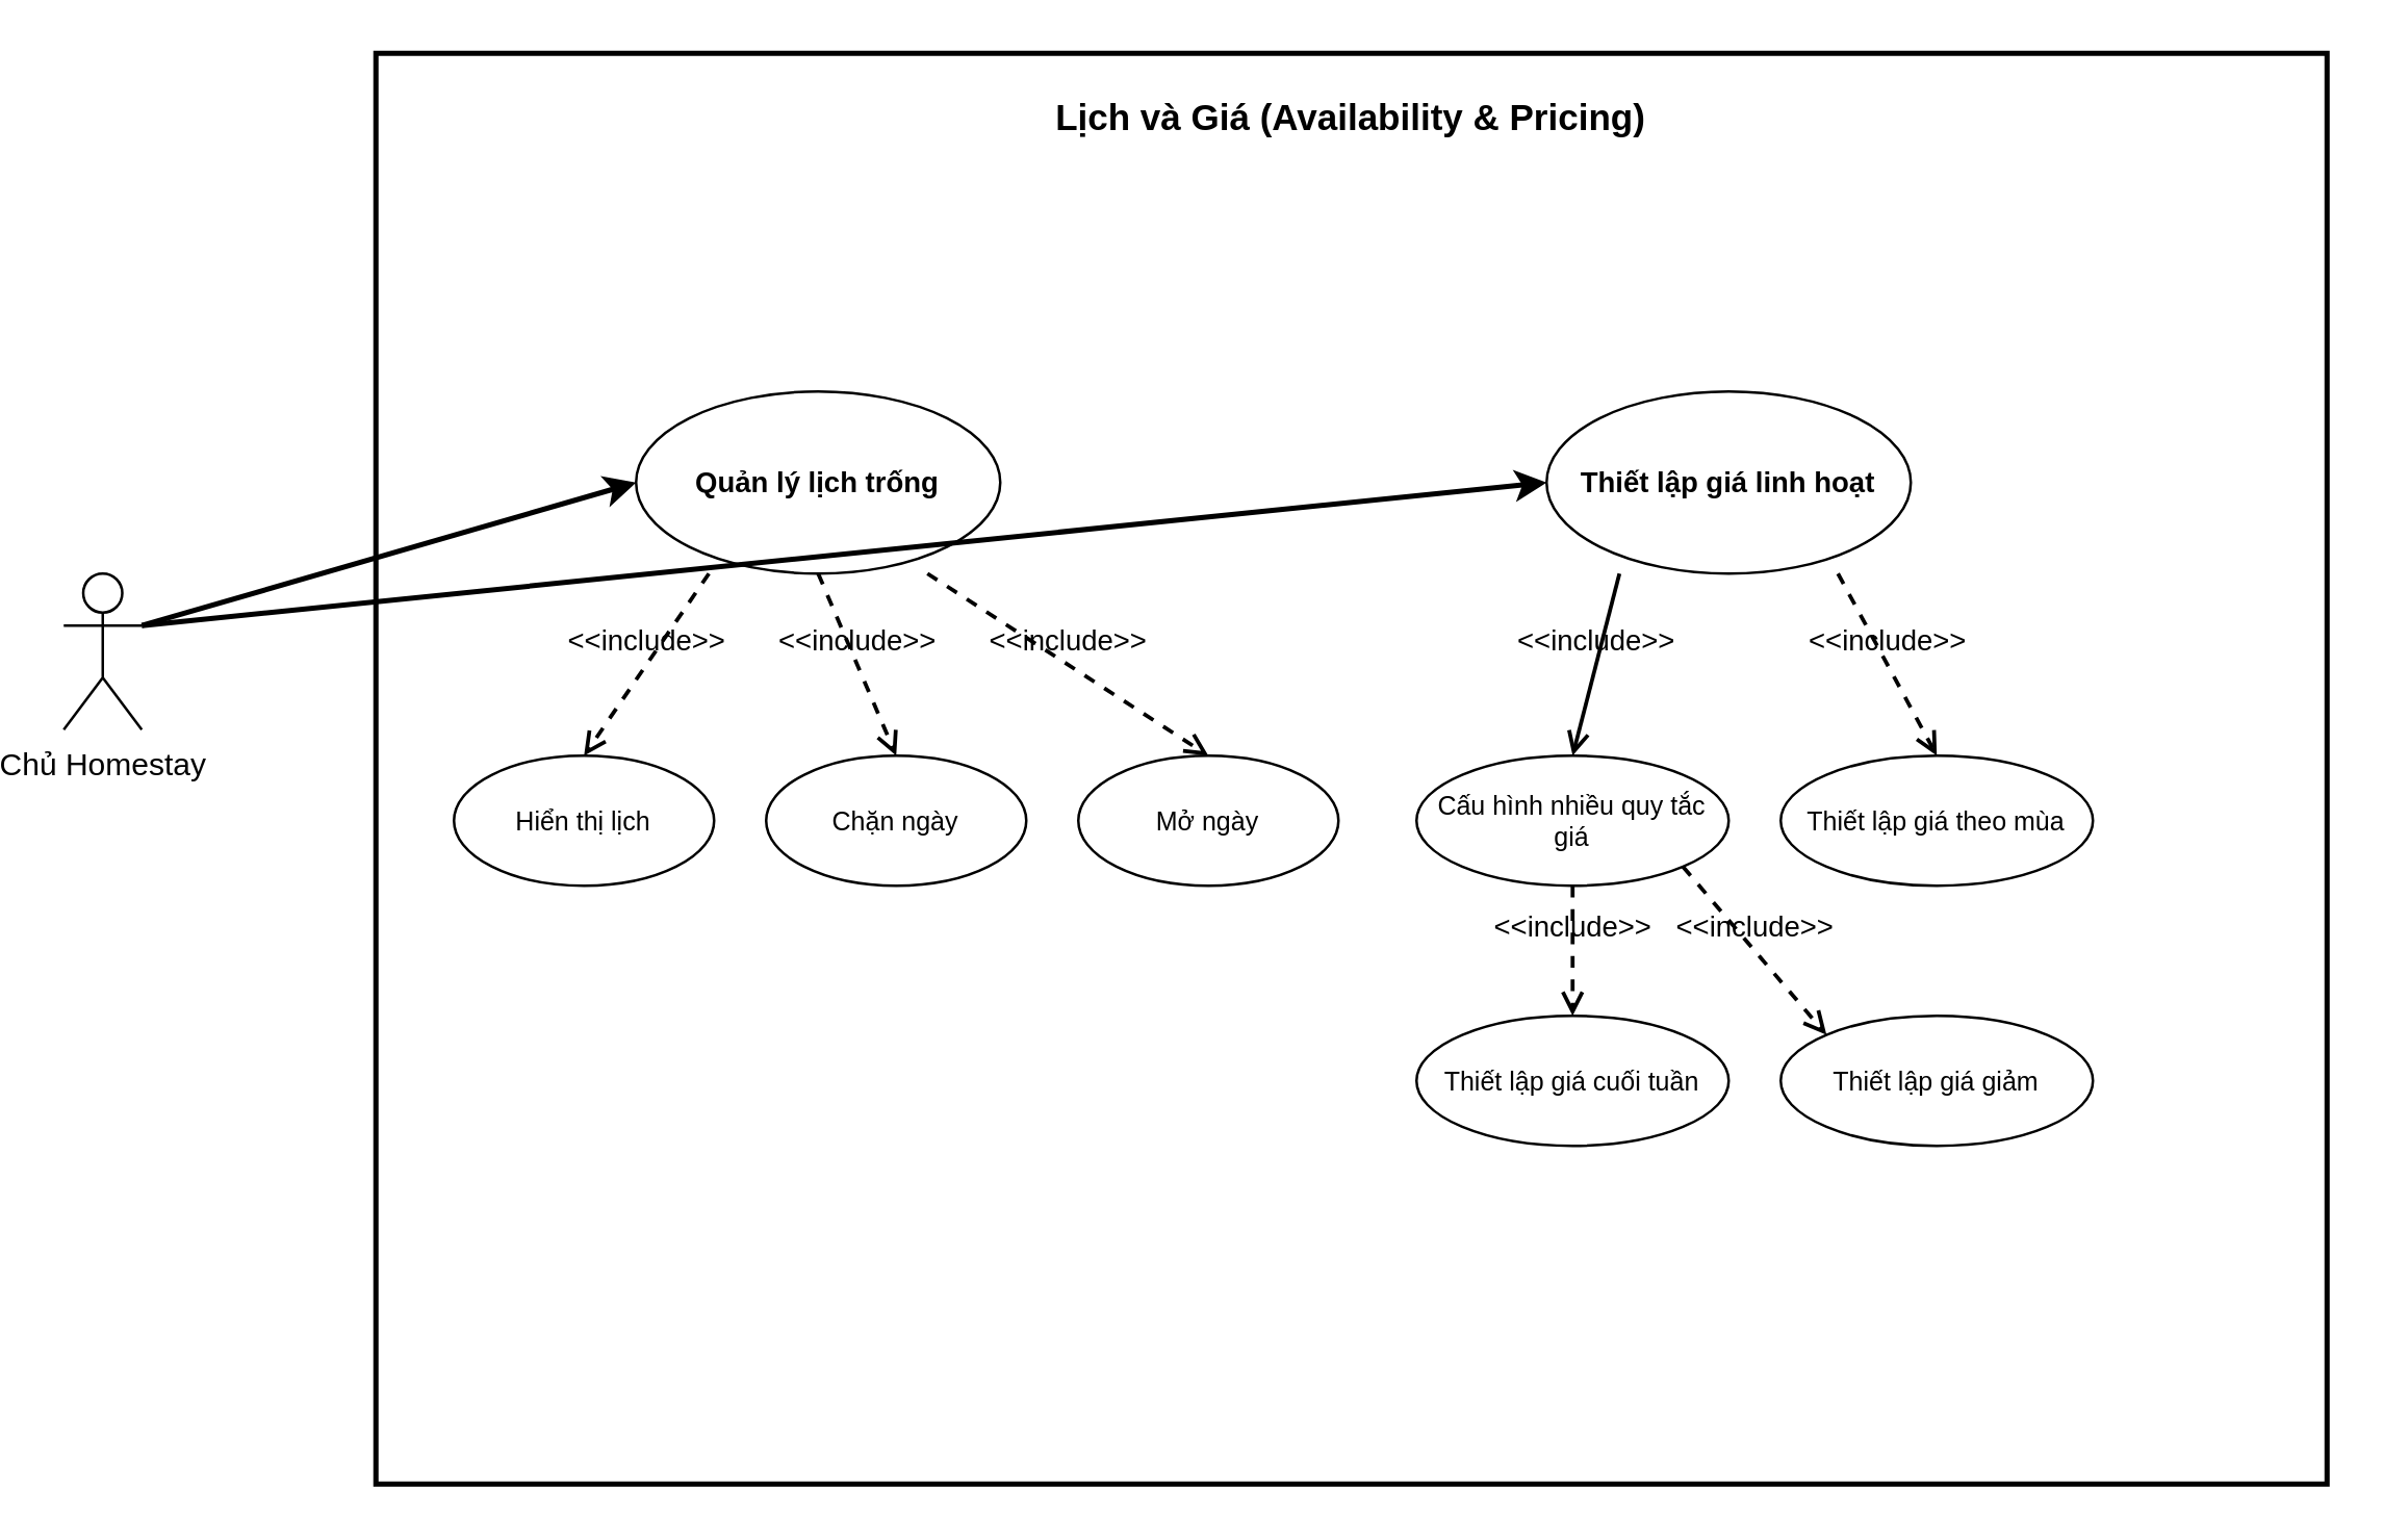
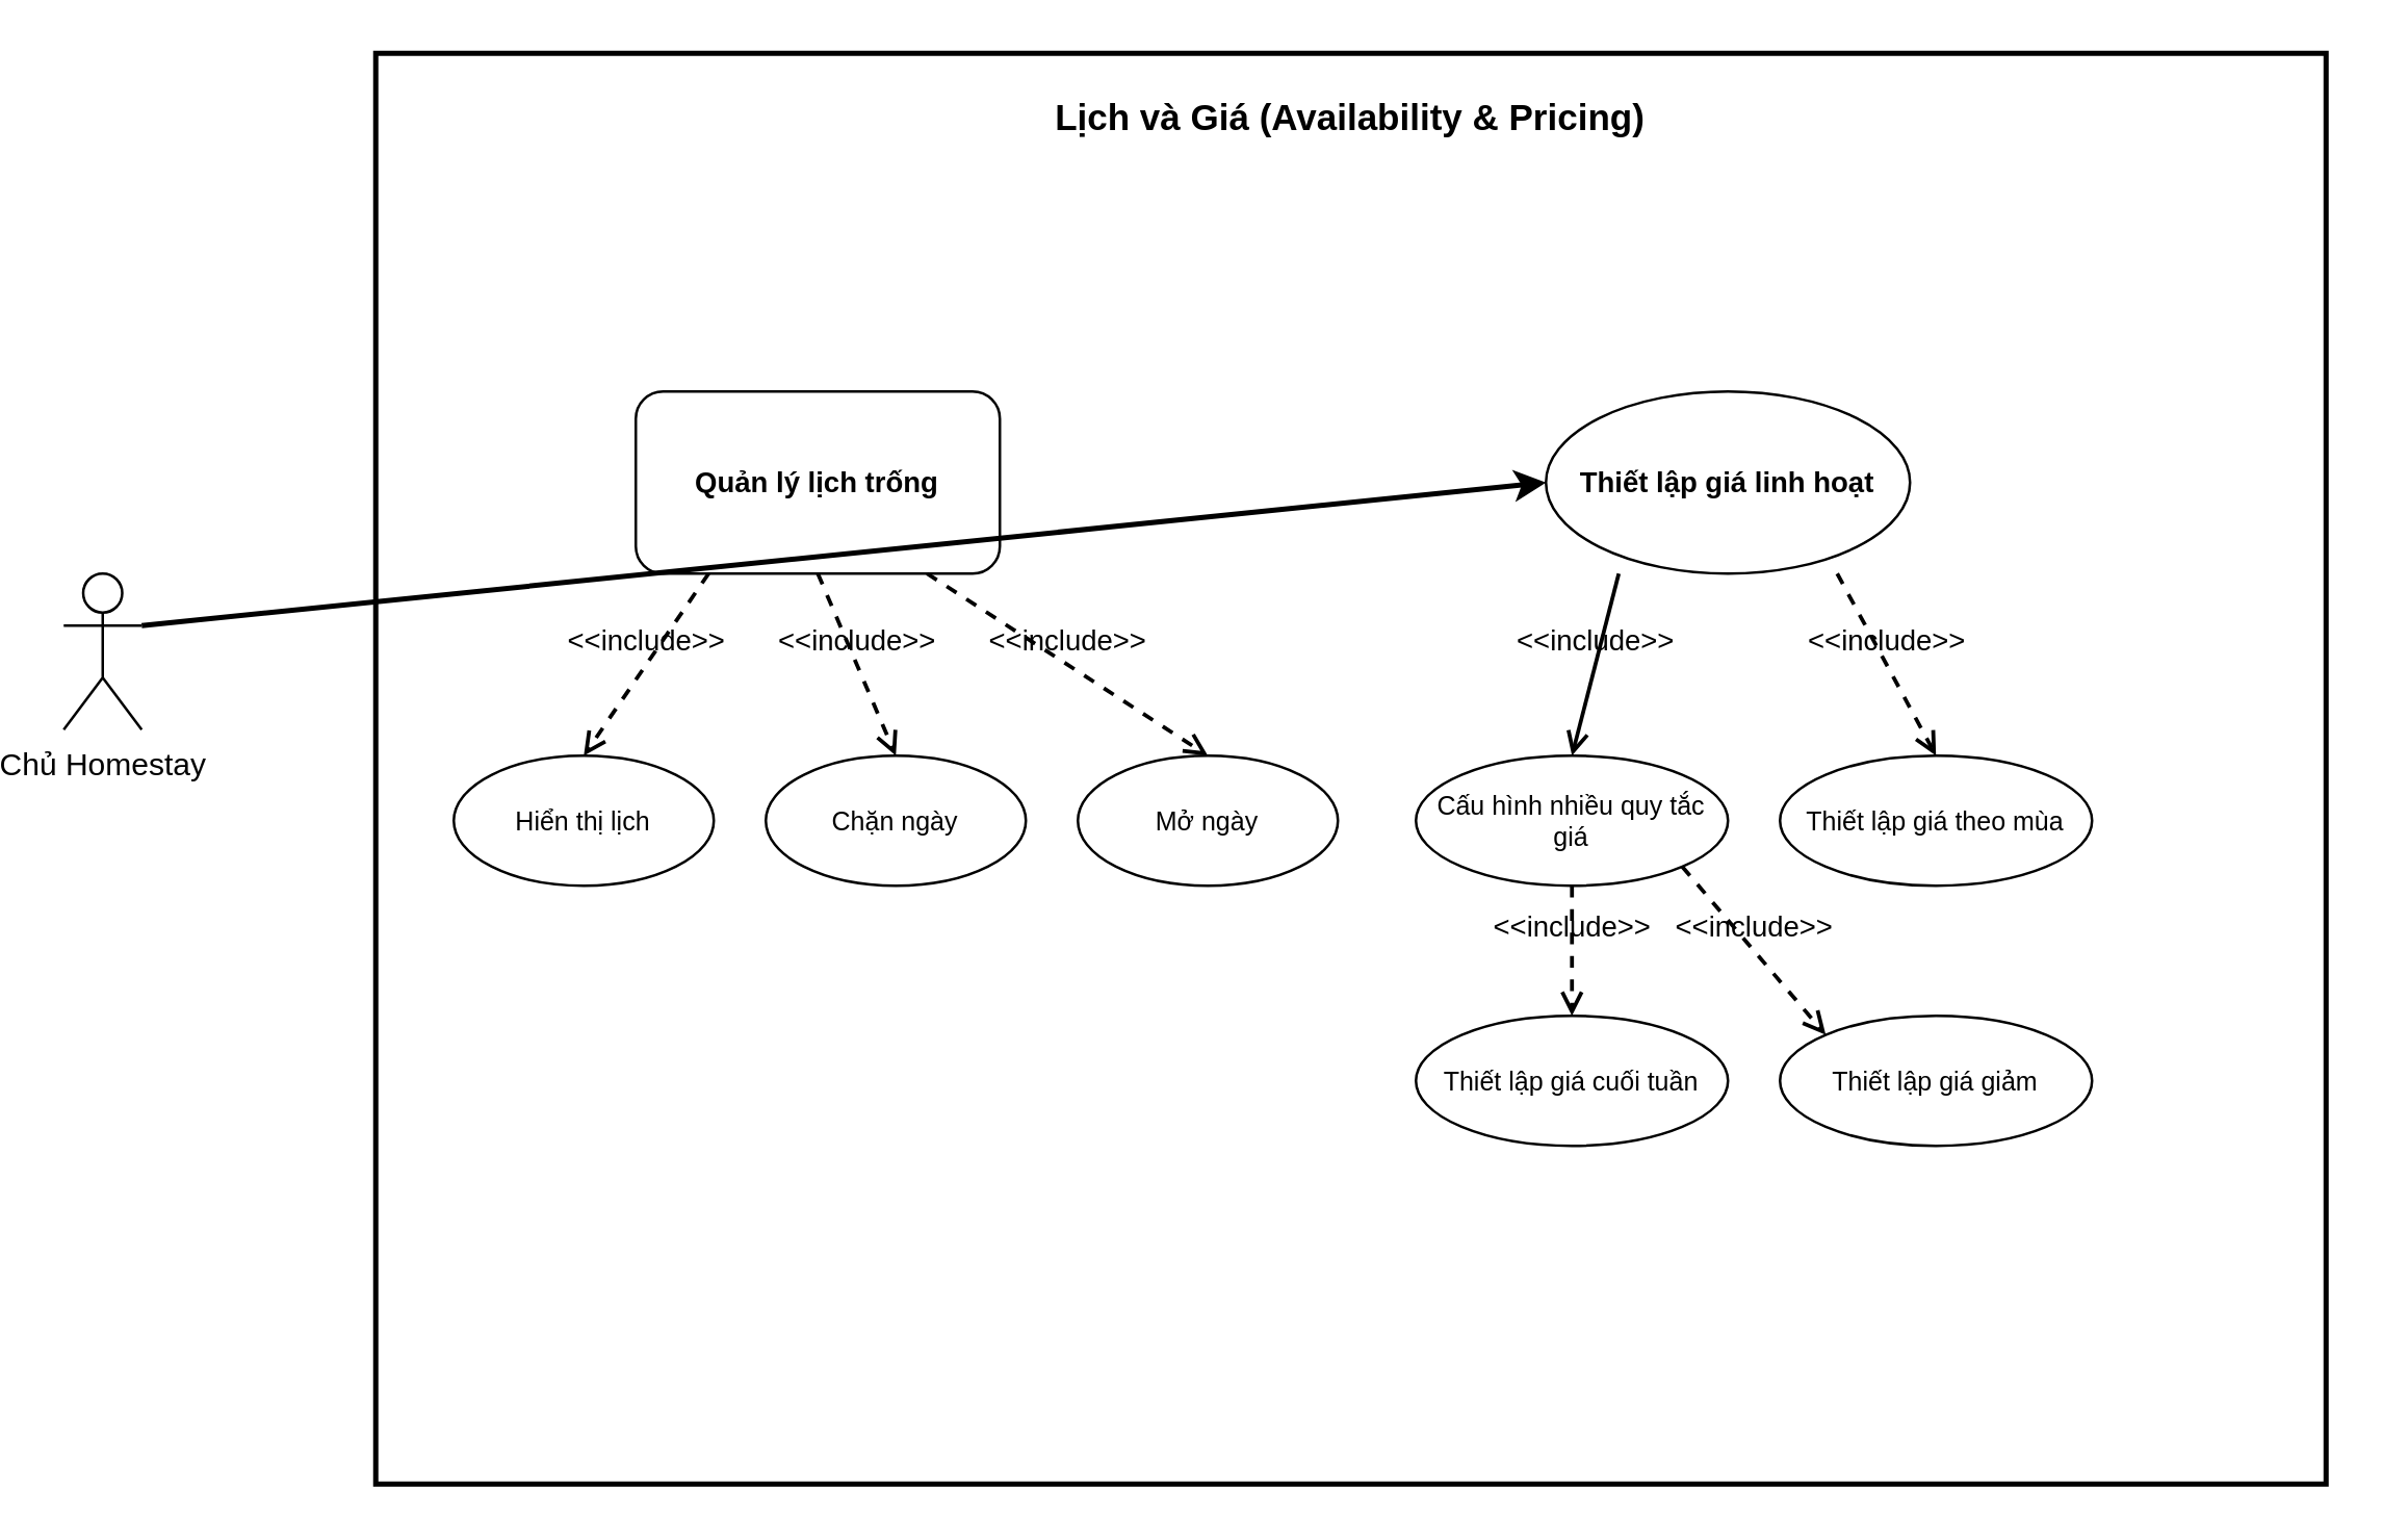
- <mxCell id="4" value="Quản lý lịch trống" style="ellipse;whiteSpace=wrap;html=1;fontSize=11;fontStyle=1;" vertex="1" parent="1"><mxGeometry x="240" y="150" width="140" height="70" as="geometry" /></mxCell>
+ <mxCell id="4" value="Quản lý lịch trống" style="whiteSpace=wrap;html=1;fontSize=11;fontStyle=1;rounded=1;" vertex="1" parent="1"><mxGeometry x="240" y="150" width="140" height="70" as="geometry" /></mxCell>
- <mxCell id="13" value="" style="endArrow=classic;html=1;rounded=0;exitX=1;exitY=0.333;exitDx=0;exitDy=0;exitPerimeter=0;entryX=0;entryY=0.5;entryDx=0;entryDy=0;strokeWidth=2;" edge="1" parent="1" source="3" target="4"><mxGeometry width="50" height="50" relative="1" as="geometry"><mxPoint x="60" y="240" as="sourcePoint" /><mxPoint x="240" y="185" as="targetPoint" /></mxGeometry></mxCell>
